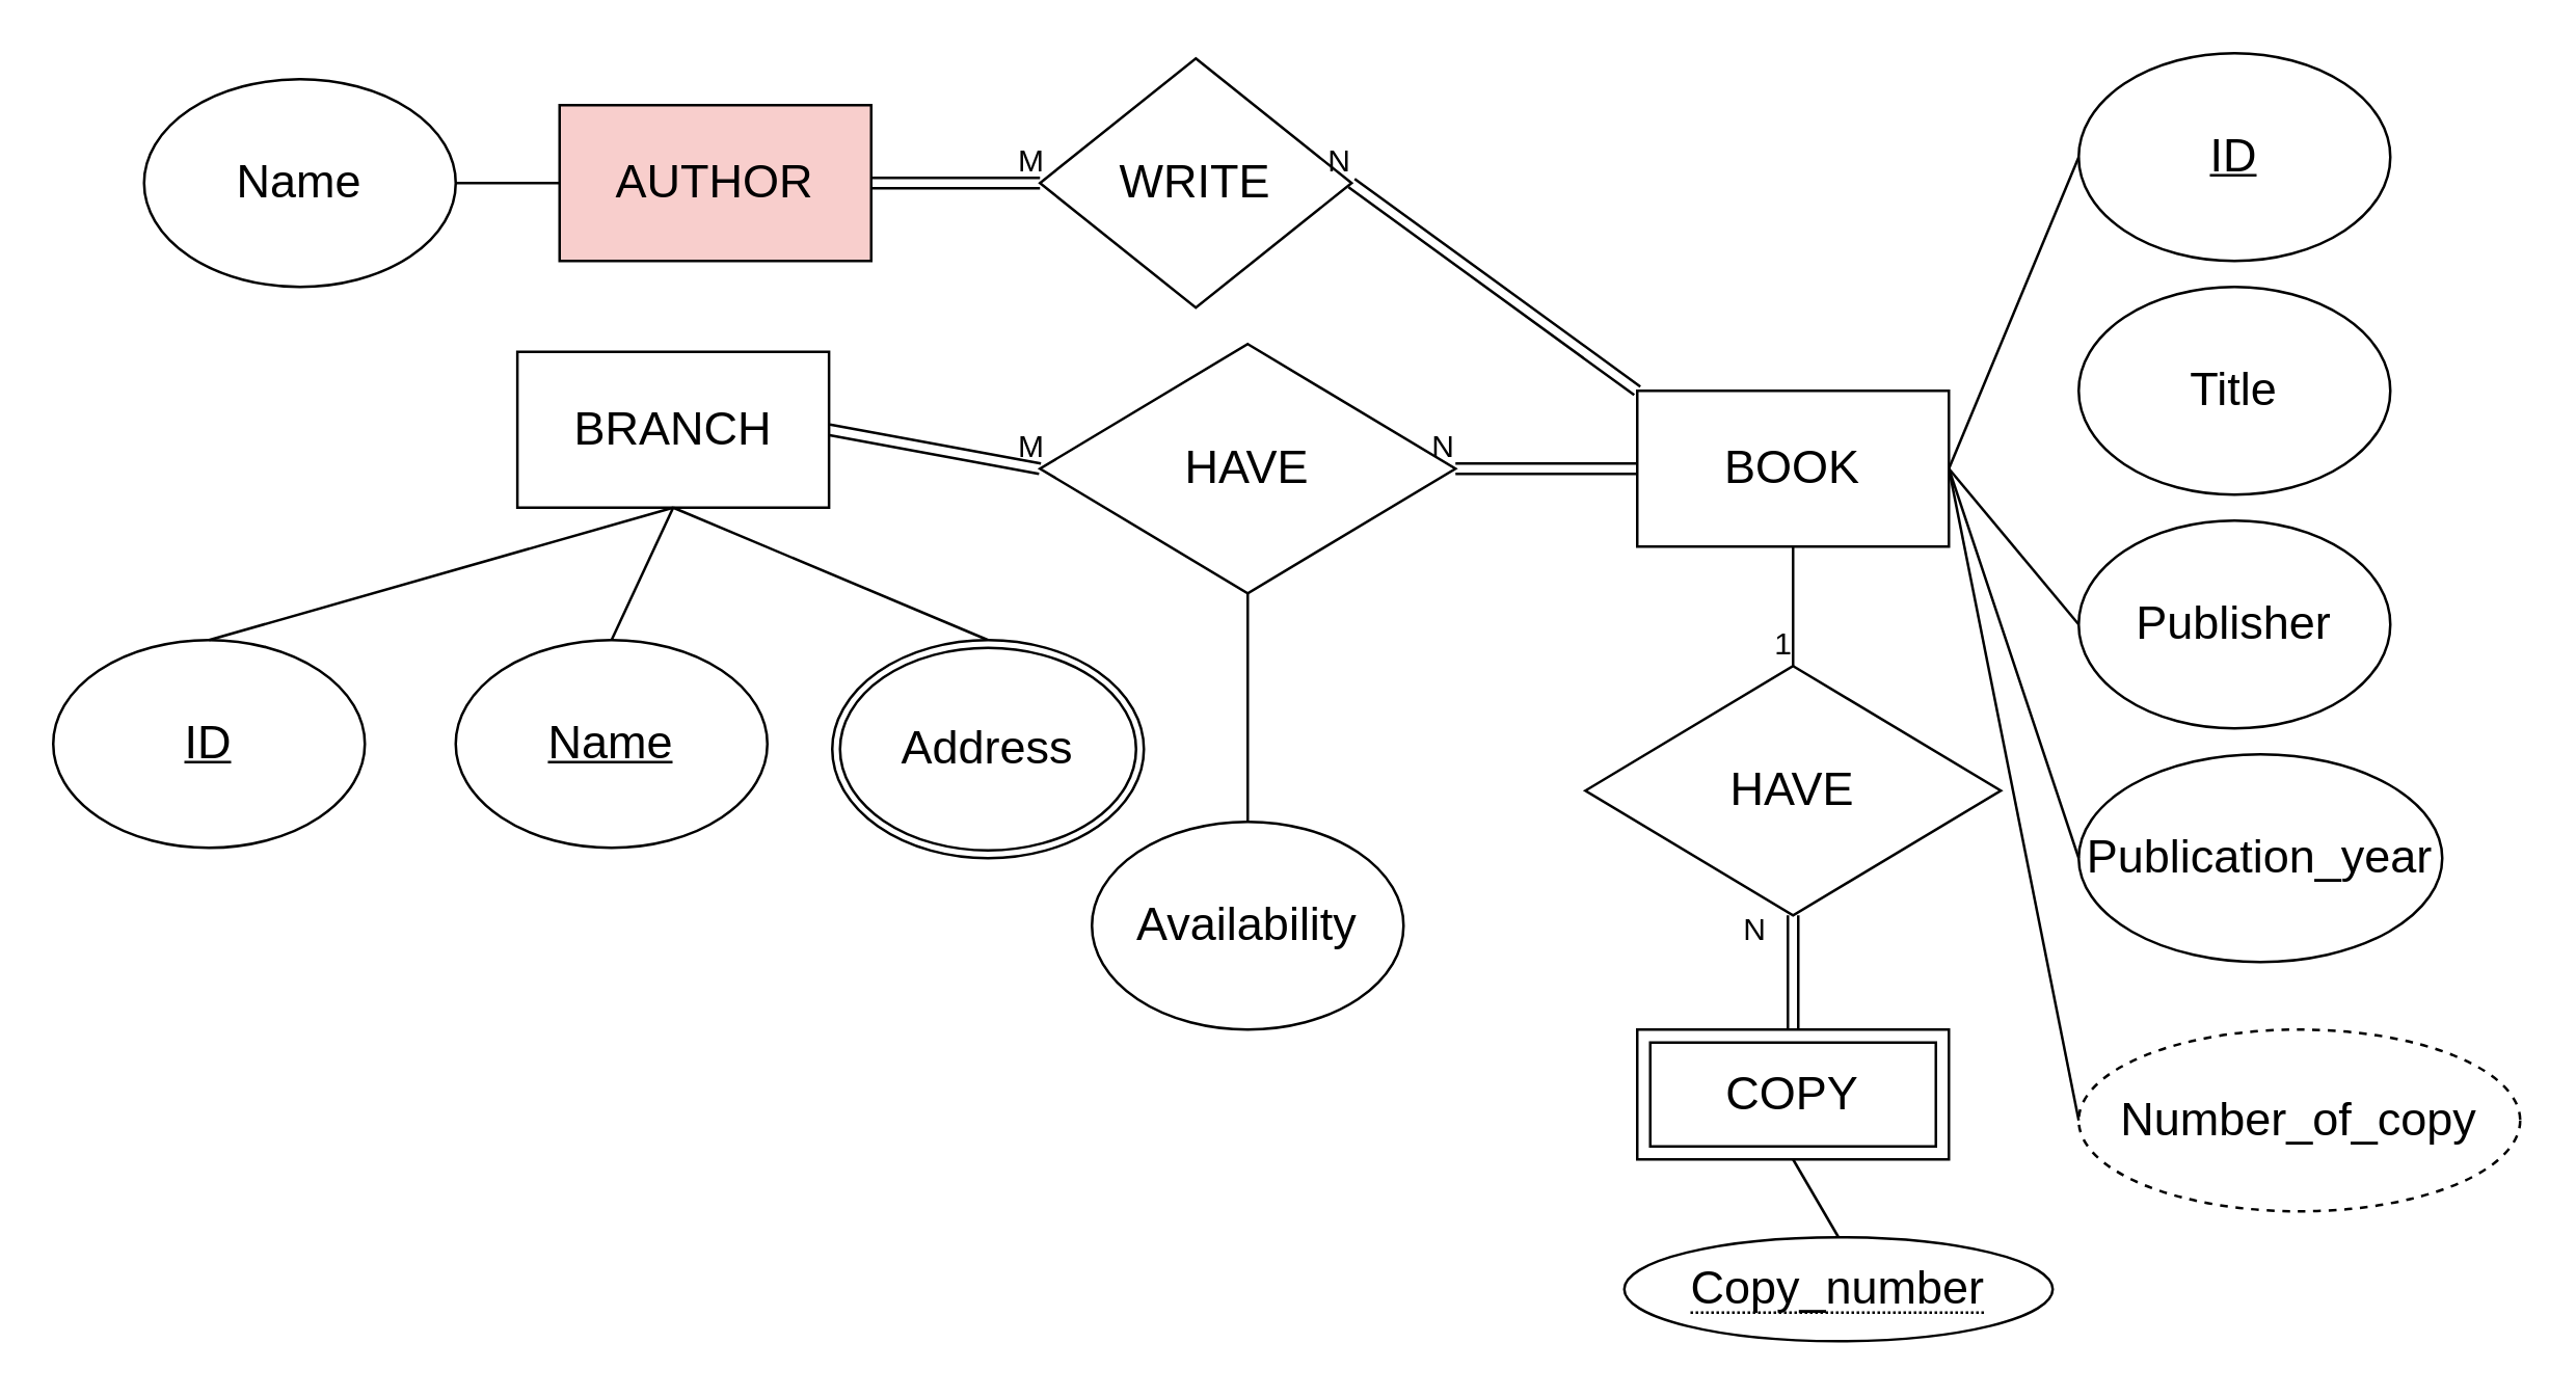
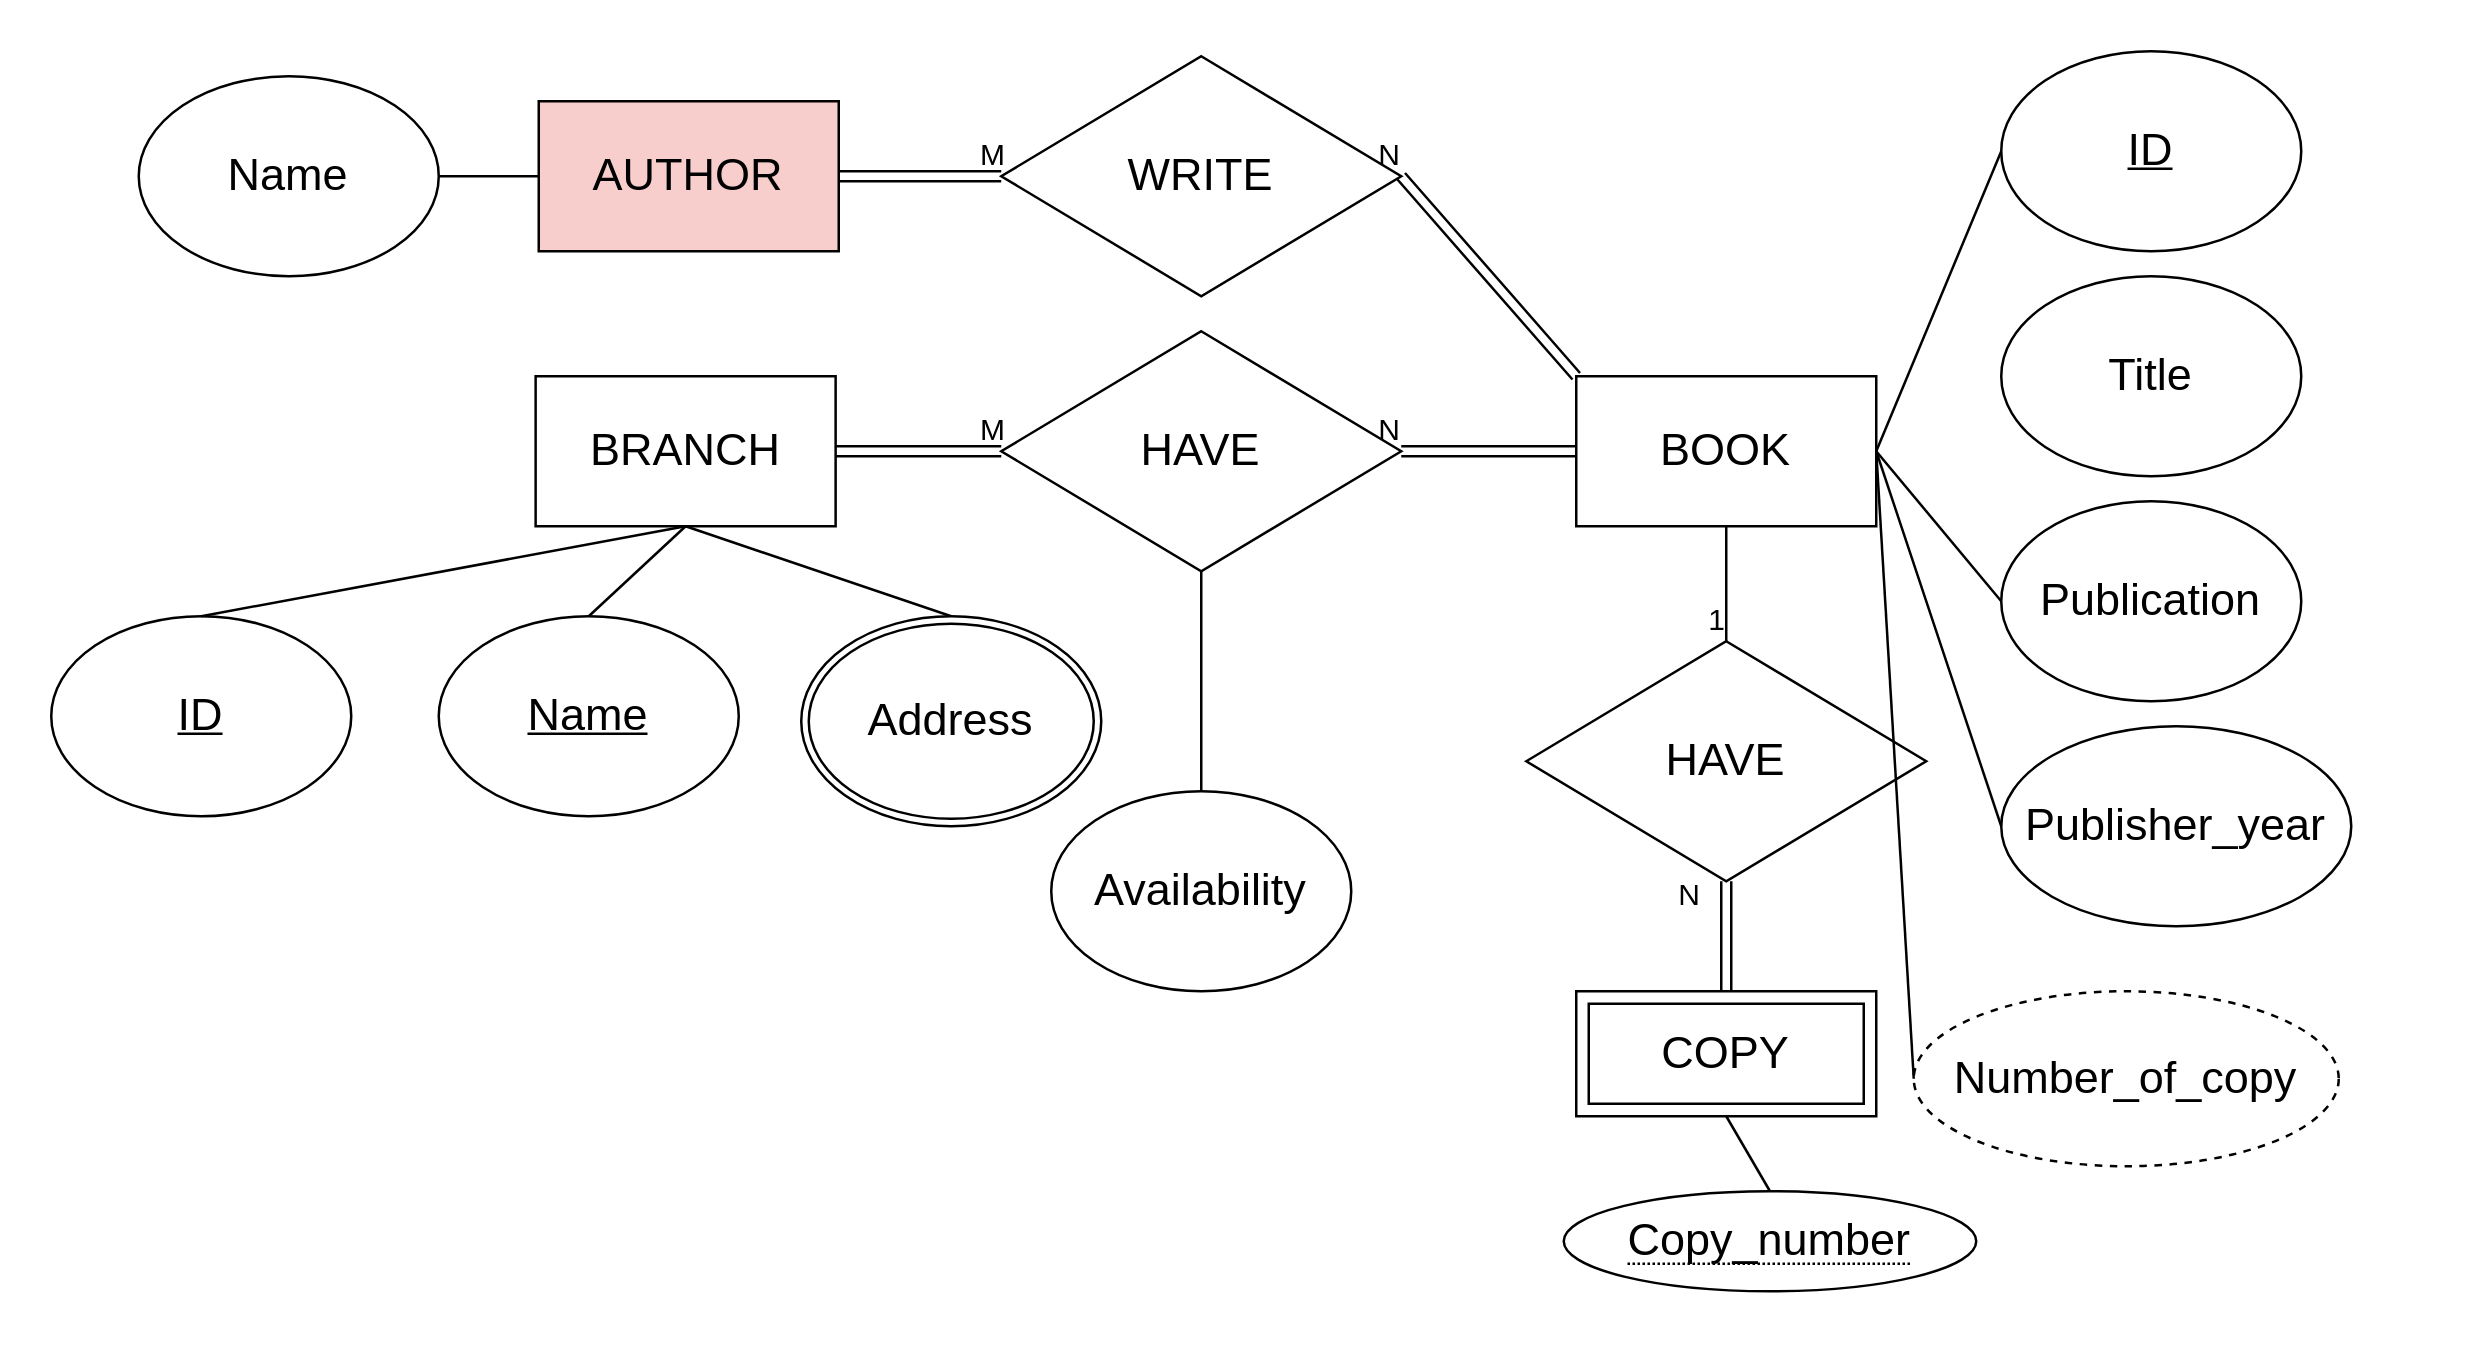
- <mxCell id="26" value="&lt;font style=&quot;font-size: 18px&quot;&gt;WRITE&lt;/font&gt;" style="rhombus;whiteSpace=wrap;html=1;" vertex="1" parent="1"><mxGeometry x="400" y="22" width="120" height="96" as="geometry" /></mxCell>
+ <mxCell id="26" value="&lt;font style=&quot;font-size: 18px&quot;&gt;WRITE&lt;/font&gt;" style="rhombus;whiteSpace=wrap;html=1;" vertex="1" parent="1"><mxGeometry x="400" y="22" width="160" height="96" as="geometry" /></mxCell>
- <mxCell id="2" value="&lt;span style=&quot;font-size: 18px&quot;&gt;BRANCH&lt;/span&gt;" style="rounded=0;whiteSpace=wrap;html=1;" vertex="1" parent="1"><mxGeometry x="198.75" y="135" width="120" height="60" as="geometry" /></mxCell>
+ <mxCell id="2" value="&lt;span style=&quot;font-size: 18px&quot;&gt;BRANCH&lt;/span&gt;" style="rounded=0;whiteSpace=wrap;html=1;" vertex="1" parent="1"><mxGeometry x="213.75" y="150" width="120" height="60" as="geometry" /></mxCell>
- <mxCell id="9" value="&lt;font style=&quot;font-size: 18px&quot;&gt;Publisher&lt;/font&gt;" style="ellipse;whiteSpace=wrap;html=1;" vertex="1" parent="1"><mxGeometry x="800" y="200" width="120" height="80" as="geometry" /></mxCell>
+ <mxCell id="9" value="&lt;font style=&quot;font-size: 18px&quot;&gt;Publication&lt;/font&gt;" style="ellipse;whiteSpace=wrap;html=1;" vertex="1" parent="1"><mxGeometry x="800" y="200" width="120" height="80" as="geometry" /></mxCell>
- <mxCell id="10" value="&lt;font style=&quot;font-size: 18px&quot;&gt;Publication_year&lt;/font&gt;" style="ellipse;whiteSpace=wrap;html=1;" vertex="1" parent="1"><mxGeometry x="800" y="290" width="140" height="80" as="geometry" /></mxCell>
+ <mxCell id="10" value="&lt;font style=&quot;font-size: 18px&quot;&gt;Publisher_year&lt;/font&gt;" style="ellipse;whiteSpace=wrap;html=1;" vertex="1" parent="1"><mxGeometry x="800" y="290" width="140" height="80" as="geometry" /></mxCell>
- <mxCell id="39" value="&lt;font style=&quot;font-size: 18px&quot;&gt;Number_of_copy&lt;/font&gt;" style="ellipse;whiteSpace=wrap;html=1;align=center;dashed=1;" vertex="1" parent="1"><mxGeometry x="800" y="396" width="170" height="70" as="geometry" /></mxCell>
+ <mxCell id="39" value="&lt;font style=&quot;font-size: 18px&quot;&gt;Number_of_copy&lt;/font&gt;" style="ellipse;whiteSpace=wrap;html=1;align=center;dashed=1;" vertex="1" parent="1"><mxGeometry x="765" y="396" width="170" height="70" as="geometry" /></mxCell>
